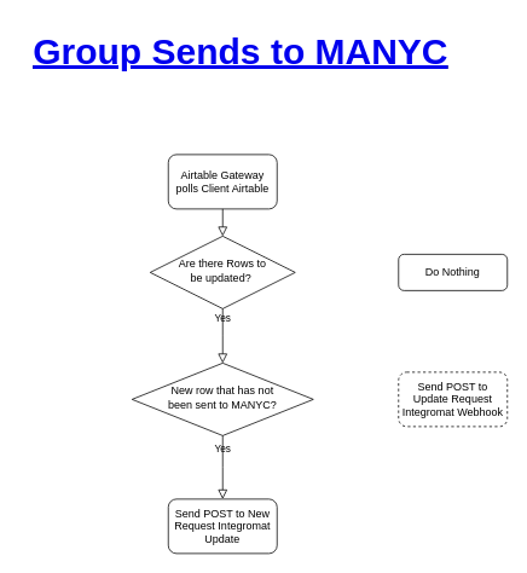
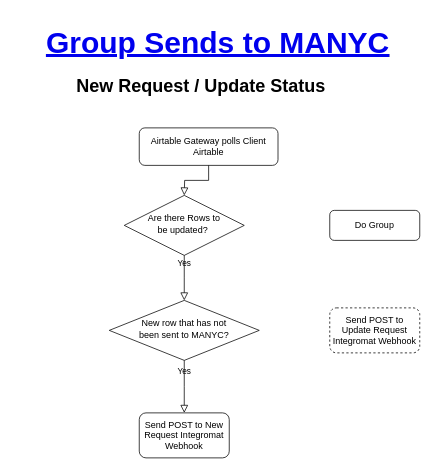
- <mxCell id="7" value="&lt;a href=&quot;https://docs.google.com/document/d/1qLCMoeR5NdbmkTr10003UOVVsTBdpE73oBApDGIWCPQ/edit?usp=sharing&quot;&gt;Group Sends to MANYC&lt;/a&gt;" style="text;html=1;strokeColor=none;fillColor=none;align=center;verticalAlign=middle;whiteSpace=wrap;rounded=0;fontSize=40;fontStyle=5" parent="1" vertex="1"><mxGeometry x="20" width="490" height="70" as="geometry" y="20" /></mxCell>
+ <mxCell id="7" value="&lt;a href=&quot;https://docs.google.com/document/d/1qLCMoeR5NdbmkTr10003UOVVsTBdpE73oBApDGIWCPQ/edit?usp=sharing&quot;&gt;Group Sends to MANYC&lt;/a&gt;" style="text;html=1;strokeColor=none;fillColor=none;align=center;verticalAlign=middle;whiteSpace=wrap;rounded=0;fontSize=40;fontStyle=5" parent="1" vertex="1"><mxGeometry x="45" y="20" width="490" height="70" as="geometry" /></mxCell>
+ <mxCell id="8" value="New Request / Update Status" style="text;html=1;strokeColor=none;fillColor=none;align=center;verticalAlign=middle;whiteSpace=wrap;rounded=0;fontSize=24;fontStyle=1" parent="1" vertex="1"><mxGeometry x="90" y="100" width="355" height="30" as="geometry" /></mxCell>
- <mxCell id="2" value="Airtable Gateway polls Client Airtable" style="rounded=1;whiteSpace=wrap;html=1;fontSize=12;glass=0;strokeWidth=1;shadow=0;" parent="1" vertex="1"><mxGeometry x="185" y="170" width="120" height="60" as="geometry" /></mxCell>
+ <mxCell id="2" value="Airtable Gateway polls Client Airtable" style="rounded=1;whiteSpace=wrap;html=1;fontSize=12;glass=0;strokeWidth=1;shadow=0;" parent="1" vertex="1"><mxGeometry x="185" y="170" width="185" height="50" as="geometry" /></mxCell>
- <mxCell id="4" value="Do Nothing" style="rounded=1;whiteSpace=wrap;html=1;fontSize=12;glass=0;strokeWidth=1;shadow=0;" parent="1" vertex="1"><mxGeometry x="439" y="280" width="120" height="40" as="geometry" /></mxCell>
+ <mxCell id="4" value="Do Group" style="rounded=1;whiteSpace=wrap;html=1;fontSize=12;glass=0;strokeWidth=1;shadow=0;" parent="1" vertex="1"><mxGeometry x="439" y="280" width="120" height="40" as="geometry" /></mxCell>
- <mxCell id="12" value="Send POST to New Request Integromat Update" style="rounded=1;whiteSpace=wrap;html=1;fontSize=12;glass=0;strokeWidth=1;shadow=0;" parent="1" vertex="1"><mxGeometry x="185" y="550" width="120" height="60" as="geometry" /></mxCell>
+ <mxCell id="12" value="Send POST to New Request Integromat Webhook" style="rounded=1;whiteSpace=wrap;html=1;fontSize=12;glass=0;strokeWidth=1;shadow=0;" parent="1" vertex="1"><mxGeometry x="185" y="550" width="120" height="60" as="geometry" /></mxCell>
